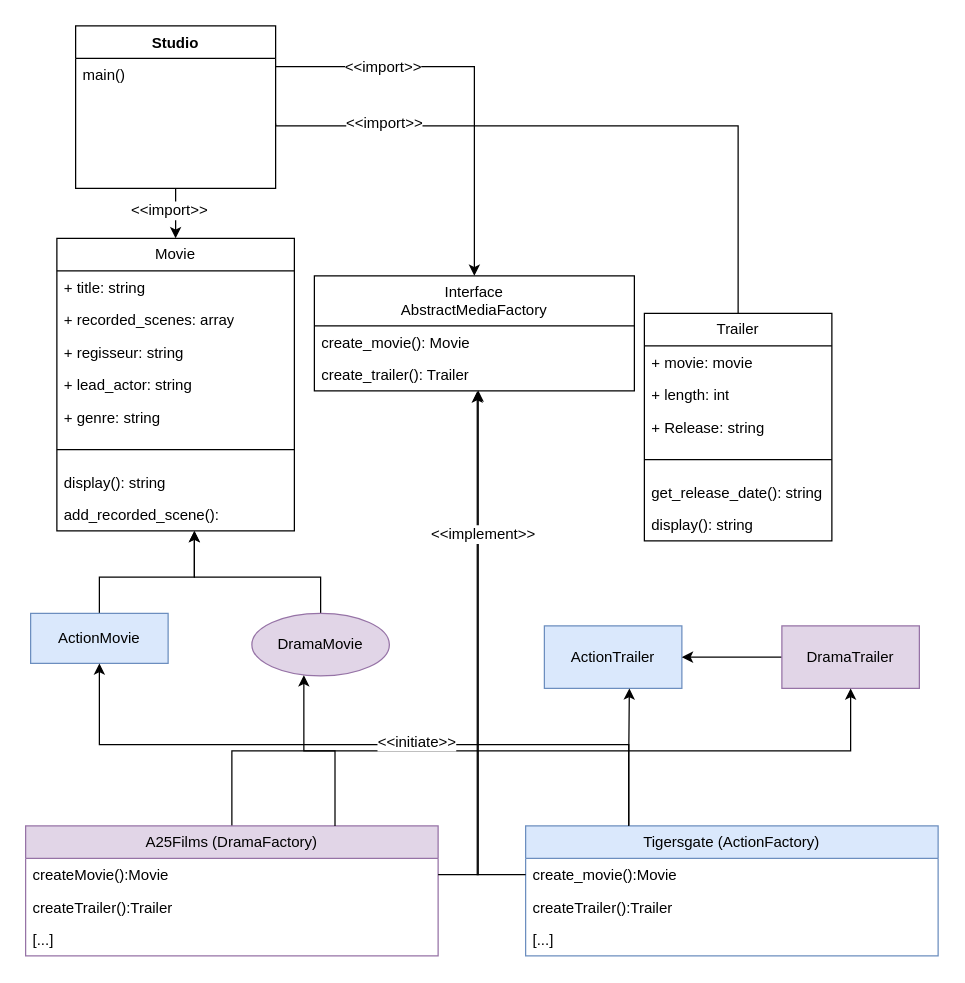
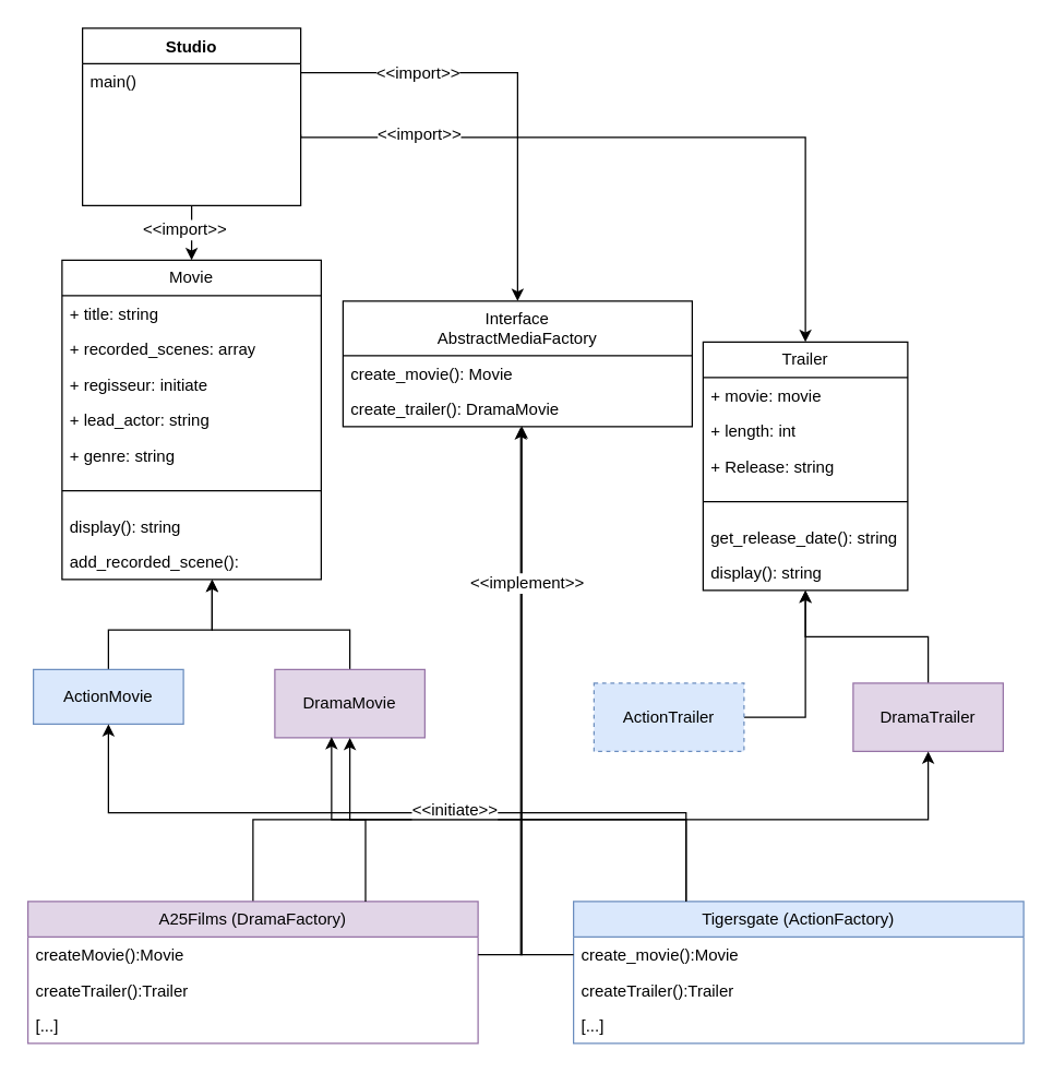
- <mxCell id="29" style="edgeStyle=orthogonalEdgeStyle;rounded=0;orthogonalLoop=1;jettySize=auto;html=1;exitX=1;exitY=0.5;exitDx=0;exitDy=0;entryX=0.5;entryY=0;entryDx=0;entryDy=0;fontFamily=Helvetica;fontSize=12;textShadow=0;labelBorderColor=none;horizontal=1;spacingTop=0;endArrow=none;" parent="1" source="4" target="46" edge="1"><mxGeometry relative="1" as="geometry"><Array as="points"><mxPoint x="220" y="100" /><mxPoint x="590" y="100" /></Array></mxGeometry></mxCell>
+ <mxCell id="29" style="edgeStyle=orthogonalEdgeStyle;rounded=0;orthogonalLoop=1;jettySize=auto;html=1;exitX=1;exitY=0.5;exitDx=0;exitDy=0;entryX=0.5;entryY=0;entryDx=0;entryDy=0;fontFamily=Helvetica;fontSize=12;textShadow=0;labelBorderColor=none;horizontal=1;spacingTop=0;" parent="1" source="4" target="46" edge="1"><mxGeometry relative="1" as="geometry"><Array as="points"><mxPoint x="220" y="100" /><mxPoint x="590" y="100" /></Array></mxGeometry></mxCell>
- <mxCell id="39" value="+ regisseur: string" style="text;strokeColor=none;fillColor=none;align=left;verticalAlign=top;spacingLeft=4;spacingRight=4;overflow=hidden;rotatable=0;points=[[0,0.5],[1,0.5]];portConstraint=eastwest;whiteSpace=wrap;html=1;fontFamily=Helvetica;fontSize=12;textShadow=0;labelBorderColor=none;horizontal=1;spacingTop=0;" parent="36" vertex="1"><mxGeometry y="78" width="190" height="26" as="geometry" /></mxCell>
+ <mxCell id="39" value="+ regisseur: initiate" style="text;strokeColor=none;fillColor=none;align=left;verticalAlign=top;spacingLeft=4;spacingRight=4;overflow=hidden;rotatable=0;points=[[0,0.5],[1,0.5]];portConstraint=eastwest;whiteSpace=wrap;html=1;fontFamily=Helvetica;fontSize=12;textShadow=0;labelBorderColor=none;horizontal=1;spacingTop=0;" parent="36" vertex="1"><mxGeometry y="78" width="190" height="26" as="geometry" /></mxCell>
- <mxCell id="7" value="create_trailer(): Trailer" style="text;strokeColor=none;fillColor=none;align=left;verticalAlign=top;spacingLeft=4;spacingRight=4;overflow=hidden;rotatable=0;points=[[0,0.5],[1,0.5]];portConstraint=eastwest;whiteSpace=wrap;html=1;fontFamily=Helvetica;fontSize=12;textShadow=0;labelBorderColor=none;horizontal=1;spacingTop=0;" parent="5" vertex="1"><mxGeometry y="66" width="256" height="26" as="geometry" /></mxCell>
+ <mxCell id="7" value="create_trailer(): DramaMovie" style="text;strokeColor=none;fillColor=none;align=left;verticalAlign=top;spacingLeft=4;spacingRight=4;overflow=hidden;rotatable=0;points=[[0,0.5],[1,0.5]];portConstraint=eastwest;whiteSpace=wrap;html=1;fontFamily=Helvetica;fontSize=12;textShadow=0;labelBorderColor=none;horizontal=1;spacingTop=0;" parent="5" vertex="1"><mxGeometry y="66" width="256" height="26" as="geometry" /></mxCell>
+ <mxCell id="12" style="edgeStyle=orthogonalEdgeStyle;rounded=0;orthogonalLoop=1;jettySize=auto;html=1;exitX=1;exitY=0.5;exitDx=0;exitDy=0;entryX=0.5;entryY=1;entryDx=0;entryDy=0;fontFamily=Helvetica;fontSize=12;textShadow=0;labelBorderColor=none;horizontal=1;spacingTop=0;" parent="1" source="13" target="46" edge="1"><mxGeometry relative="1" as="geometry"><mxPoint x="585" y="460" as="targetPoint" /></mxGeometry></mxCell>
- <mxCell id="11" value="DramaMovie" style="ellipse;html=1;whiteSpace=wrap;fontFamily=Helvetica;fontSize=12;textShadow=0;labelBorderColor=none;horizontal=1;spacingTop=0;fillColor=#e1d5e7;strokeColor=#9673a6;" parent="1" vertex="1"><mxGeometry x="201" y="490" width="110" height="50" as="geometry" /></mxCell>
+ <mxCell id="11" value="DramaMovie" style="html=1;whiteSpace=wrap;fontFamily=Helvetica;fontSize=12;textShadow=0;labelBorderColor=none;horizontal=1;spacingTop=0;fillColor=#e1d5e7;strokeColor=#9673a6;" parent="1" vertex="1"><mxGeometry x="201" y="490" width="110" height="50" as="geometry" /></mxCell>
- <mxCell id="13" value="ActionTrailer" style="html=1;whiteSpace=wrap;fontFamily=Helvetica;fontSize=12;textShadow=0;labelBorderColor=none;horizontal=1;spacingTop=0;fillColor=#dae8fc;strokeColor=#6c8ebf;" parent="1" vertex="1"><mxGeometry x="435" y="500" width="110" height="50" as="geometry" /></mxCell>
+ <mxCell id="13" value="ActionTrailer" style="html=1;whiteSpace=wrap;fontFamily=Helvetica;fontSize=12;textShadow=0;labelBorderColor=none;horizontal=1;spacingTop=0;fillColor=#dae8fc;strokeColor=#6c8ebf;dashed=1;" parent="1" vertex="1"><mxGeometry x="435" y="500" width="110" height="50" as="geometry" /></mxCell>
- <mxCell id="14" style="edgeStyle=orthogonalEdgeStyle;rounded=0;orthogonalLoop=1;jettySize=auto;html=1;fontFamily=Helvetica;fontSize=12;textShadow=0;labelBorderColor=none;horizontal=1;spacingTop=0;" parent="1" source="15" target="13" edge="1"><mxGeometry relative="1" as="geometry"><mxPoint x="585" y="430" as="targetPoint" /></mxGeometry></mxCell>
+ <mxCell id="14" style="edgeStyle=orthogonalEdgeStyle;rounded=0;orthogonalLoop=1;jettySize=auto;html=1;fontFamily=Helvetica;fontSize=12;textShadow=0;labelBorderColor=none;horizontal=1;spacingTop=0;entryX=0.5;entryY=1;entryDx=0;entryDy=0;" parent="1" source="15" target="46" edge="1"><mxGeometry relative="1" as="geometry"><mxPoint x="585" y="430" as="targetPoint" /></mxGeometry></mxCell>
- <mxCell id="31" style="edgeStyle=orthogonalEdgeStyle;rounded=0;orthogonalLoop=1;jettySize=auto;html=1;exitX=0.25;exitY=0;exitDx=0;exitDy=0;entryX=0.618;entryY=1;entryDx=0;entryDy=0;entryPerimeter=0;fontFamily=Helvetica;fontSize=12;textShadow=0;labelBorderColor=none;horizontal=1;spacingTop=0;" parent="1" source="23" target="13" edge="1"><mxGeometry relative="1" as="geometry" /></mxCell>
+ <mxCell id="31" style="edgeStyle=orthogonalEdgeStyle;rounded=0;orthogonalLoop=1;jettySize=auto;html=1;exitX=0.25;exitY=0;exitDx=0;exitDy=0;fontFamily=Helvetica;fontSize=12;textShadow=0;labelBorderColor=none;horizontal=1;spacingTop=0;" parent="1" source="23" target="11" edge="1"><mxGeometry relative="1" as="geometry" /></mxCell>
